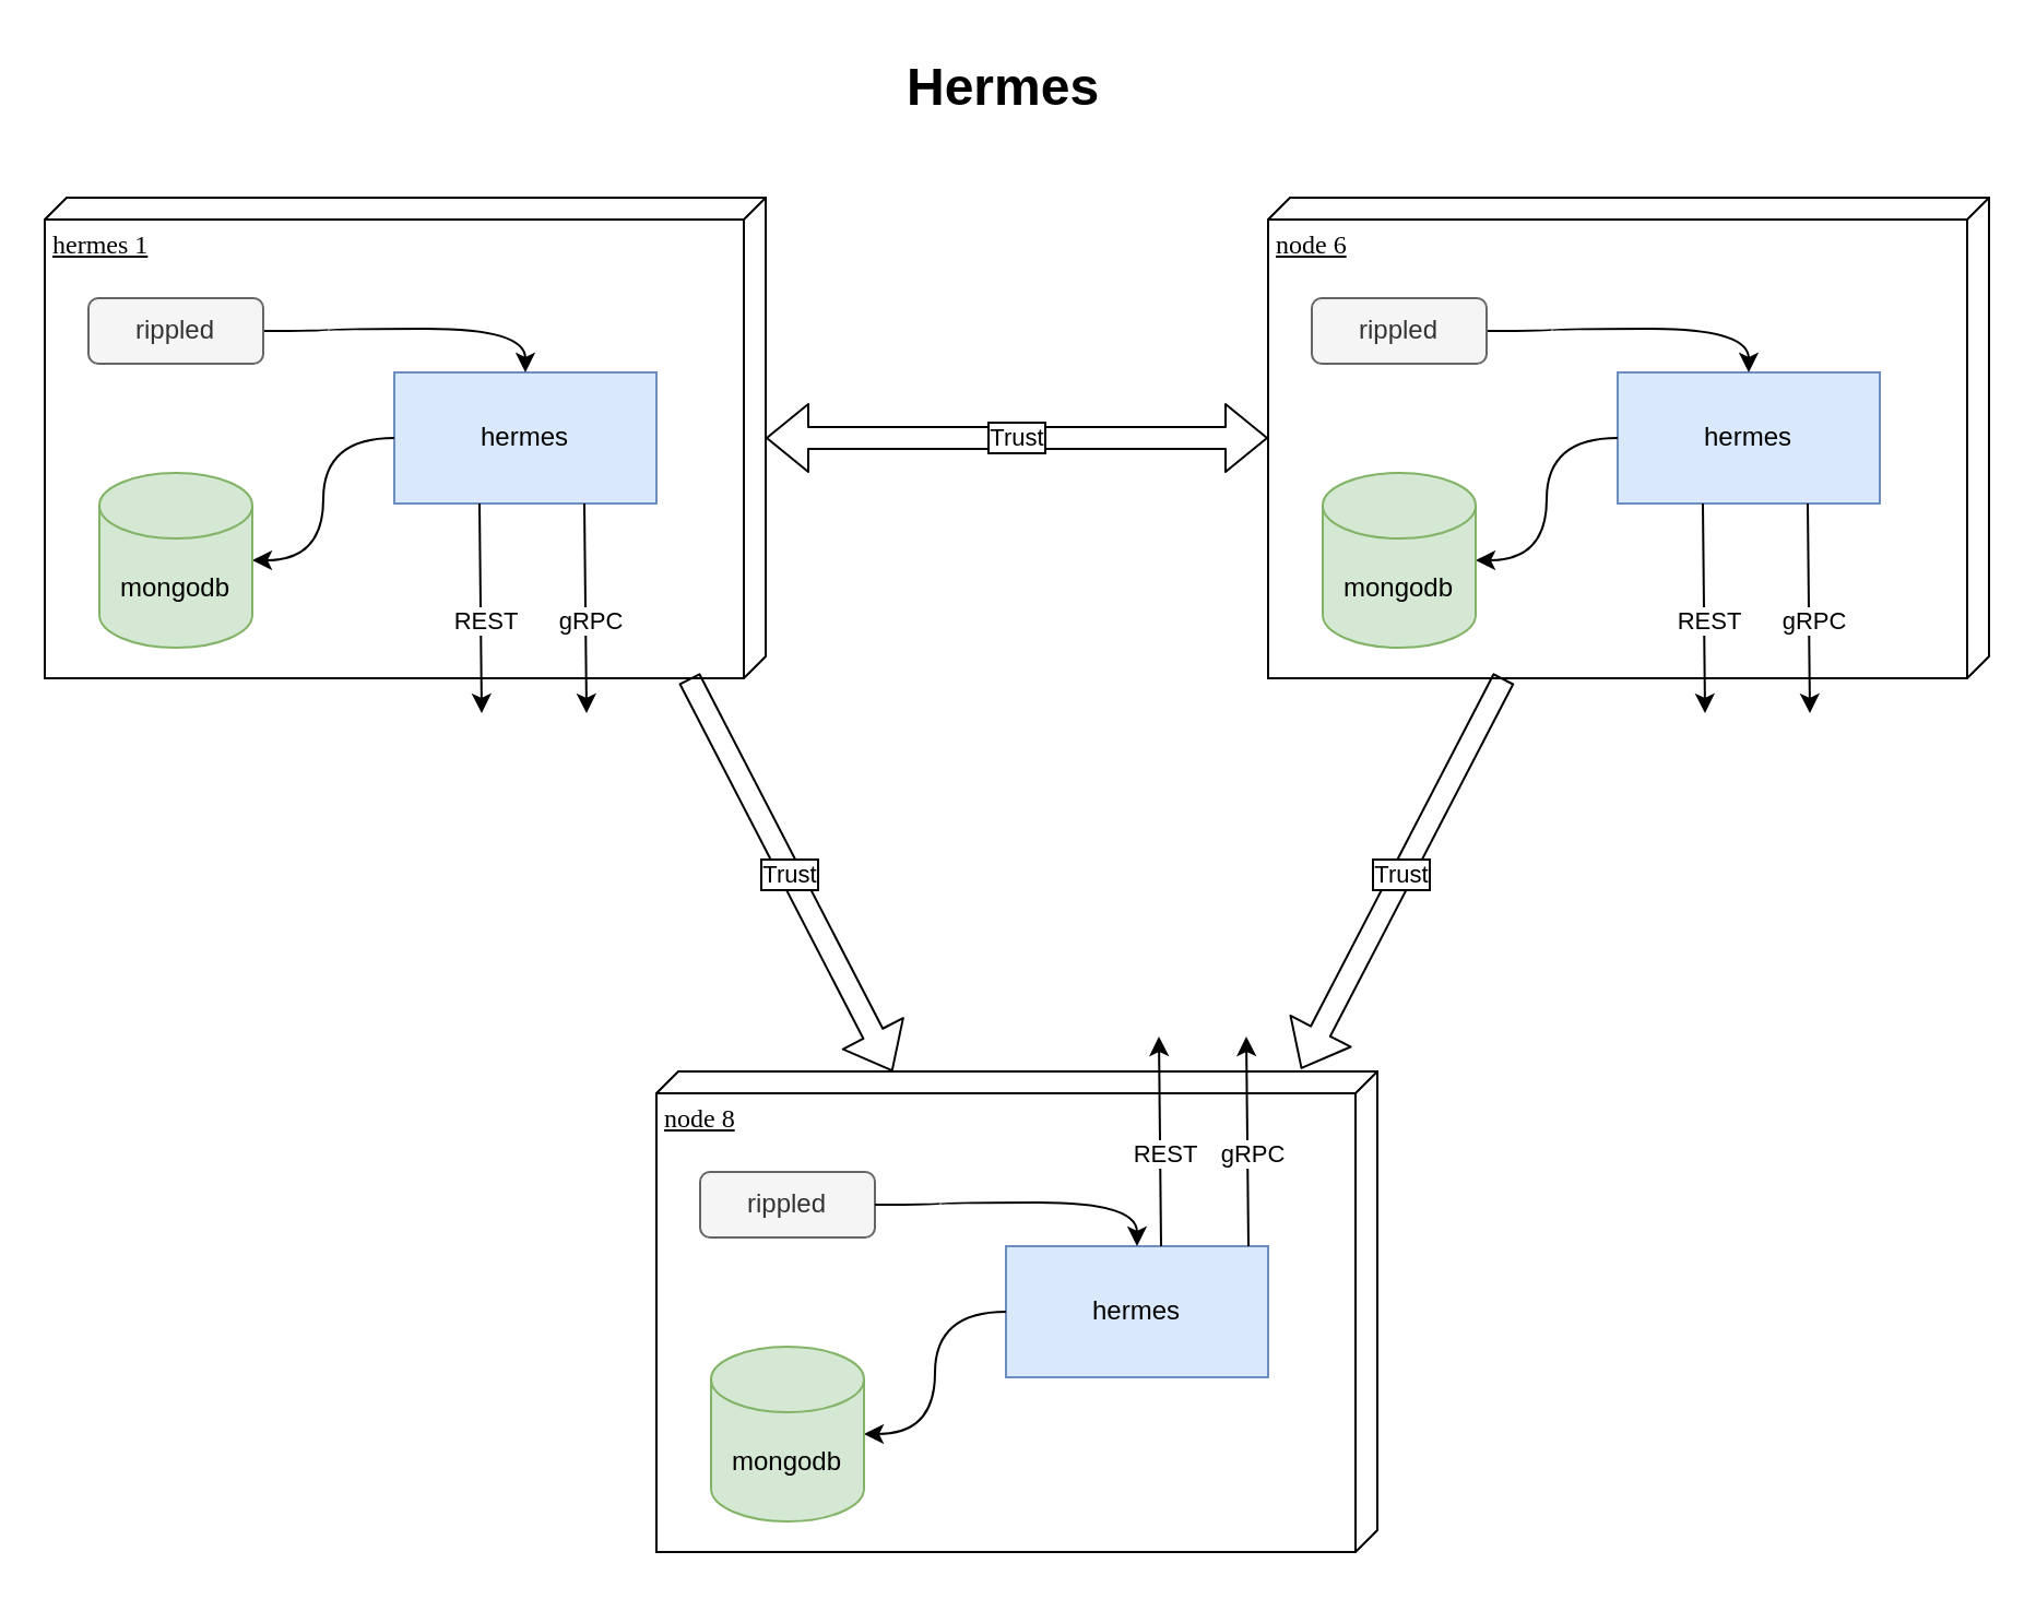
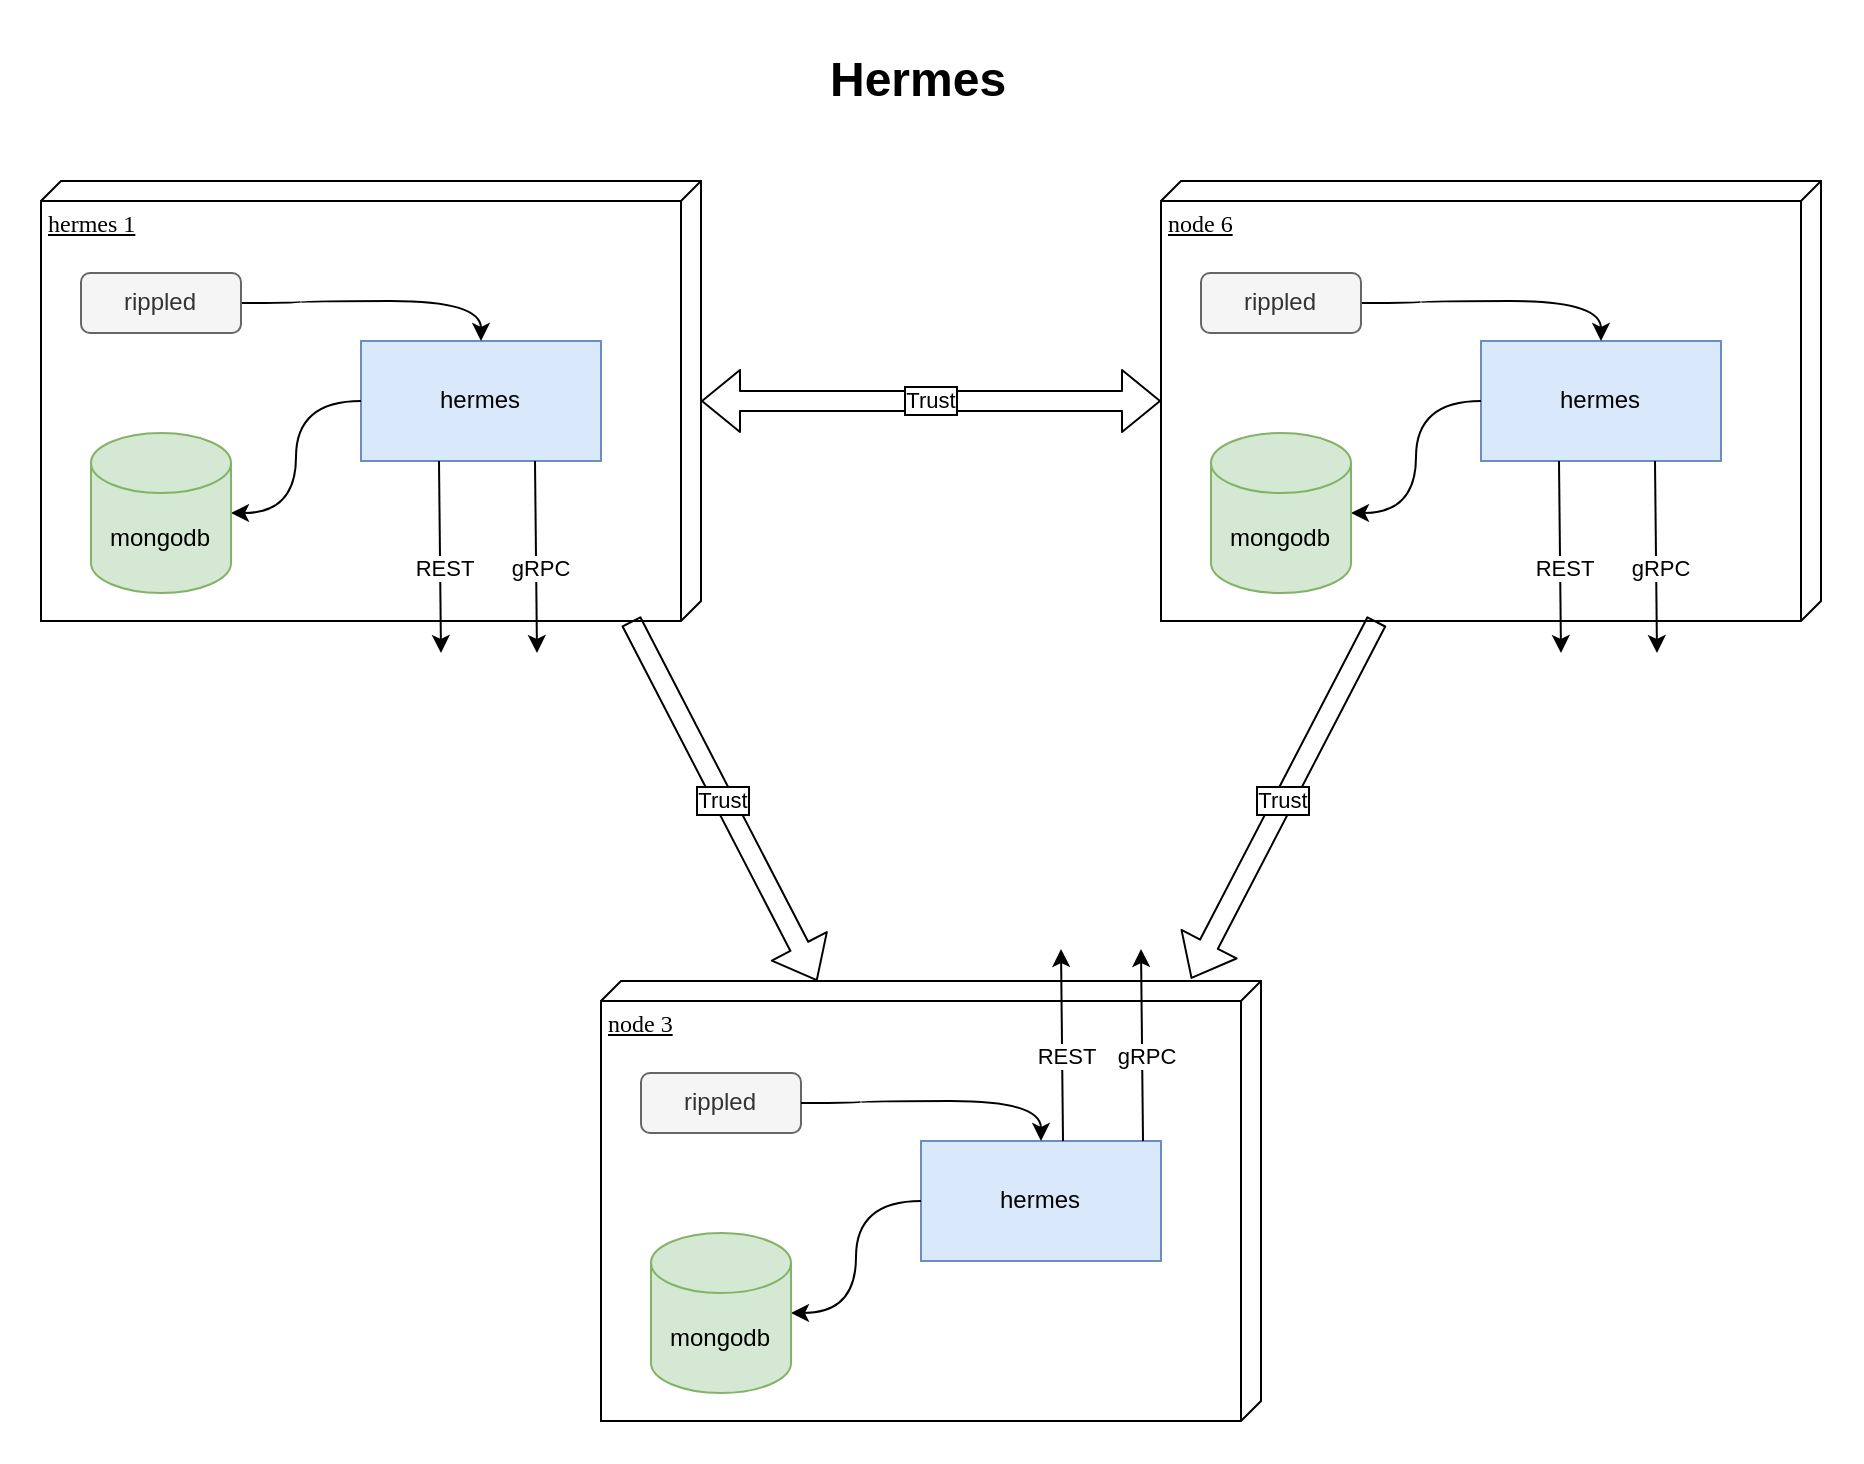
- <mxCell id="26" value="node 8" style="verticalAlign=top;align=left;spacingTop=8;spacingLeft=2;spacingRight=12;shape=cube;size=10;direction=south;fontStyle=4;html=1;rounded=0;shadow=0;comic=0;labelBackgroundColor=none;strokeWidth=1;fontFamily=Verdana;fontSize=12" vertex="1" parent="25"><mxGeometry y="16" width="330" height="220" as="geometry" /></mxCell>
+ <mxCell id="26" value="node 3" style="verticalAlign=top;align=left;spacingTop=8;spacingLeft=2;spacingRight=12;shape=cube;size=10;direction=south;fontStyle=4;html=1;rounded=0;shadow=0;comic=0;labelBackgroundColor=none;strokeWidth=1;fontFamily=Verdana;fontSize=12" vertex="1" parent="25"><mxGeometry y="16" width="330" height="220" as="geometry" /></mxCell>
